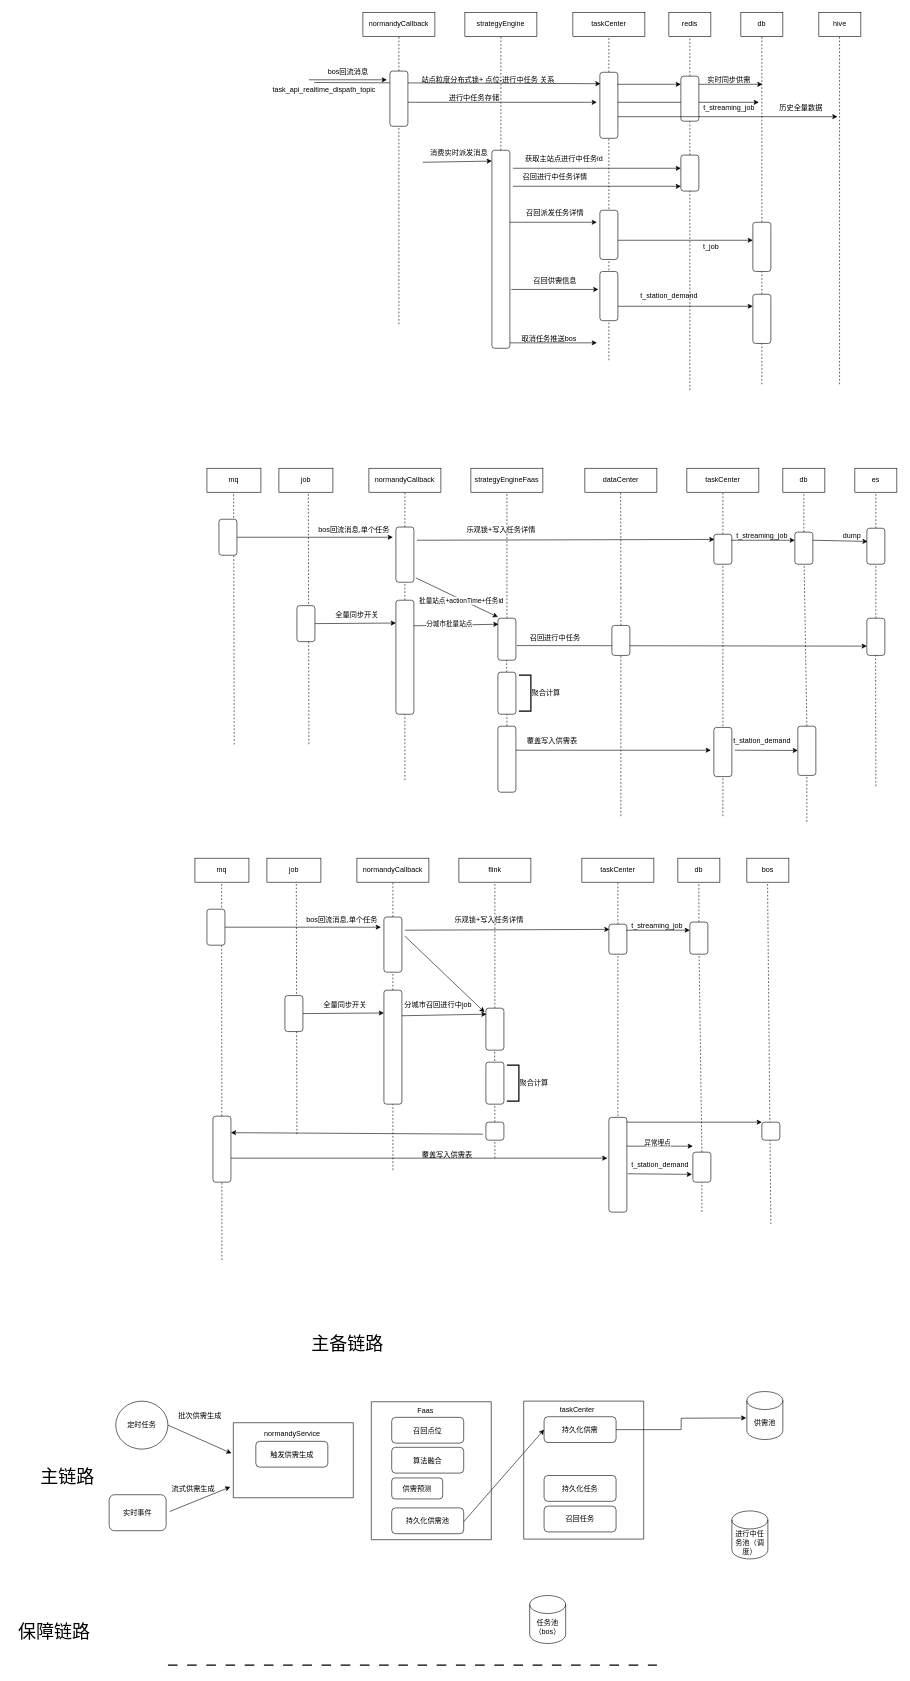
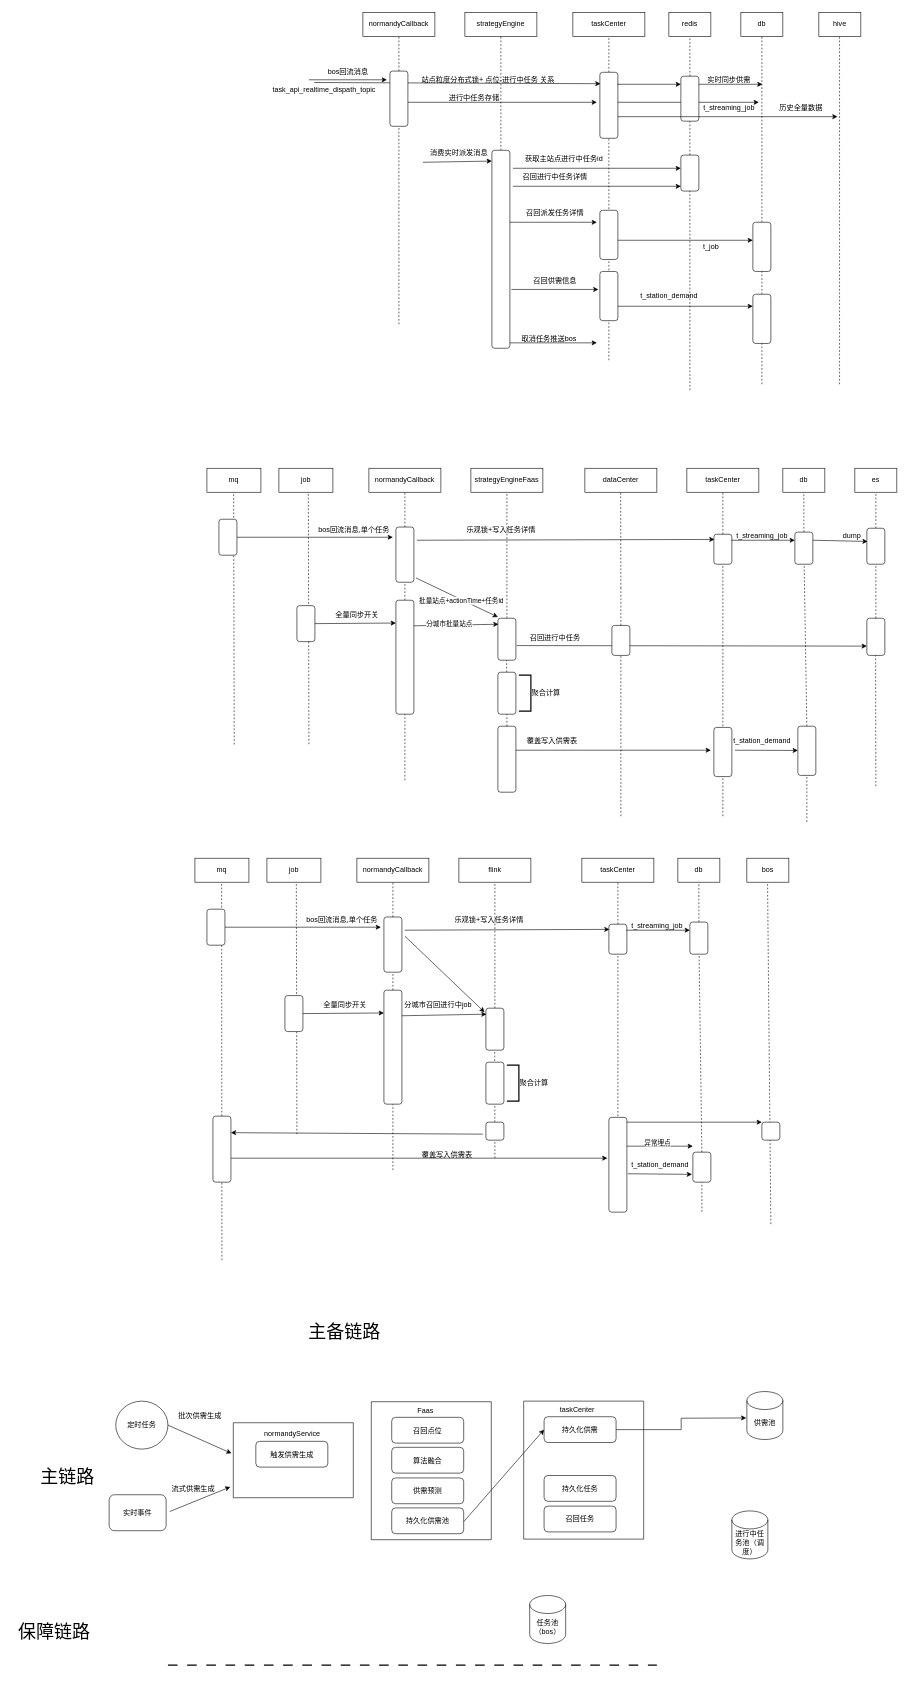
- <mxCell id="178" value="&lt;font style=&quot;font-size: 30px;&quot;&gt;主备链路&lt;/font&gt;" style="text;html=1;align=center;verticalAlign=middle;resizable=0;points=[];autosize=1;strokeColor=none;fillColor=none;strokeWidth=10;" vertex="1" parent="1"><mxGeometry x="509" y="2216" width="138" height="48" as="geometry" /></mxCell>
+ <mxCell id="178" value="&lt;font style=&quot;font-size: 30px;&quot;&gt;主备链路&lt;/font&gt;" style="text;html=1;align=center;verticalAlign=middle;resizable=0;points=[];autosize=1;strokeColor=none;fillColor=none;strokeWidth=10;" vertex="1" parent="1"><mxGeometry x="504" y="2196" width="138" height="48" as="geometry" /></mxCell>
- <mxCell id="201" value="供需预测" style="rounded=1;whiteSpace=wrap;html=1;" vertex="1" parent="197"><mxGeometry x="34" y="127" width="85" height="35" as="geometry" /></mxCell>
+ <mxCell id="201" value="供需预测" style="rounded=1;whiteSpace=wrap;html=1;" vertex="1" parent="197"><mxGeometry x="34" y="127" width="120" height="43" as="geometry" /></mxCell>
